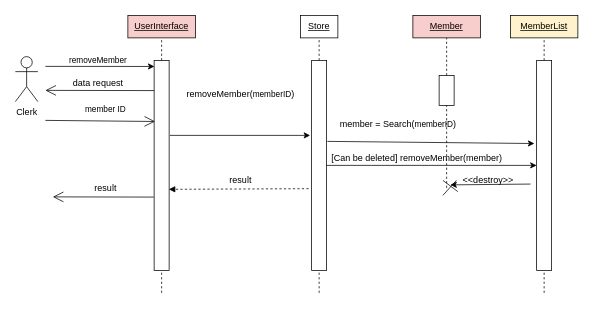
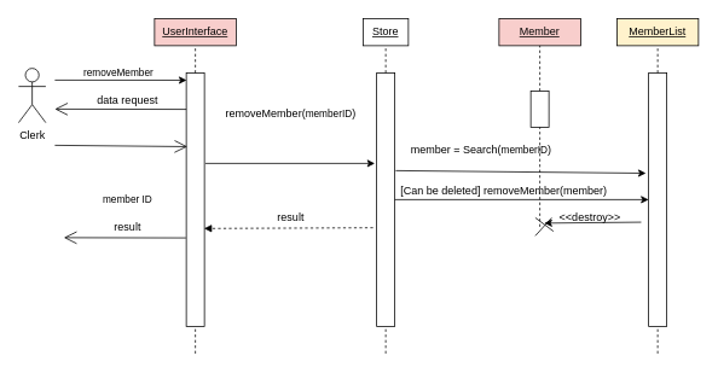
- <mxCell id="27" value="data request" style="text;html=1;align=center;verticalAlign=middle;resizable=0;points=[];autosize=1;" parent="1" vertex="1"><mxGeometry x="90" y="100" width="80" height="20" as="geometry" /></mxCell>
+ <mxCell id="27" value="data request" style="text;html=1;align=center;verticalAlign=middle;resizable=0;points=[];autosize=1;" parent="1" vertex="1"><mxGeometry x="100" y="100" width="80" height="20" as="geometry" /></mxCell>
- <mxCell id="9" value="&lt;span style=&quot;font-size: 11px ; background-color: rgb(255 , 255 , 255)&quot;&gt;member ID&lt;/span&gt;" style="text;html=1;align=center;verticalAlign=middle;resizable=0;points=[];autosize=1;" parent="1" vertex="1"><mxGeometry x="105" y="135" width="70" height="20" as="geometry" /></mxCell>
+ <mxCell id="9" value="&lt;span style=&quot;font-size: 11px ; background-color: rgb(255 , 255 , 255)&quot;&gt;member ID&lt;/span&gt;" style="text;html=1;align=center;verticalAlign=middle;resizable=0;points=[];autosize=1;" parent="1" vertex="1"><mxGeometry x="105" y="210" width="70" height="20" as="geometry" /></mxCell>
